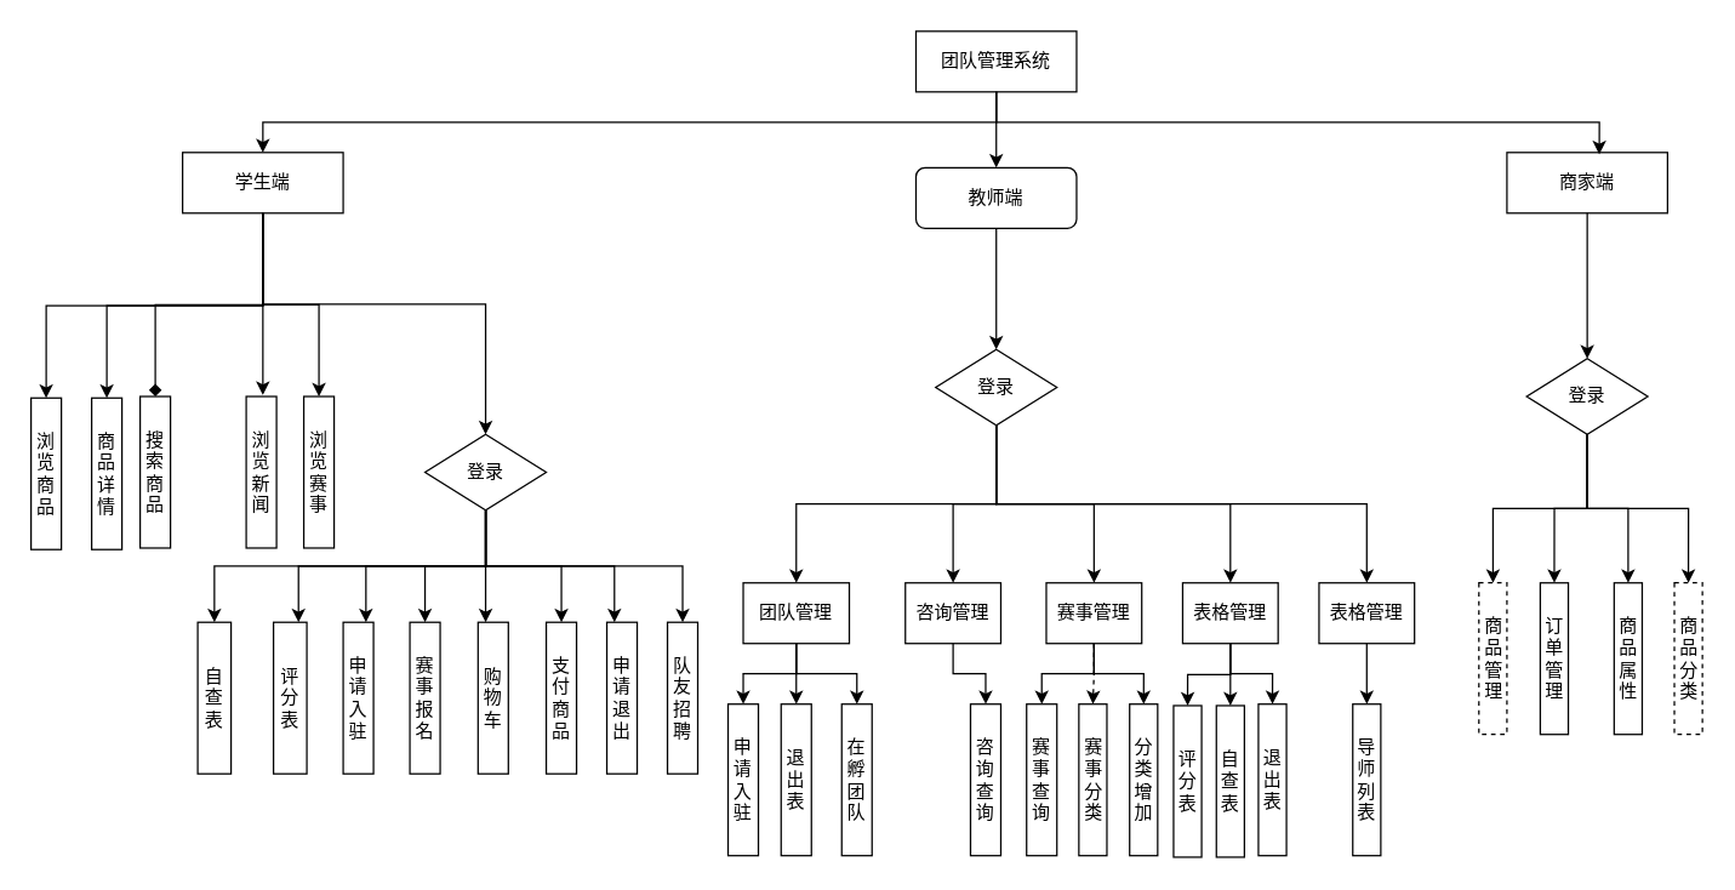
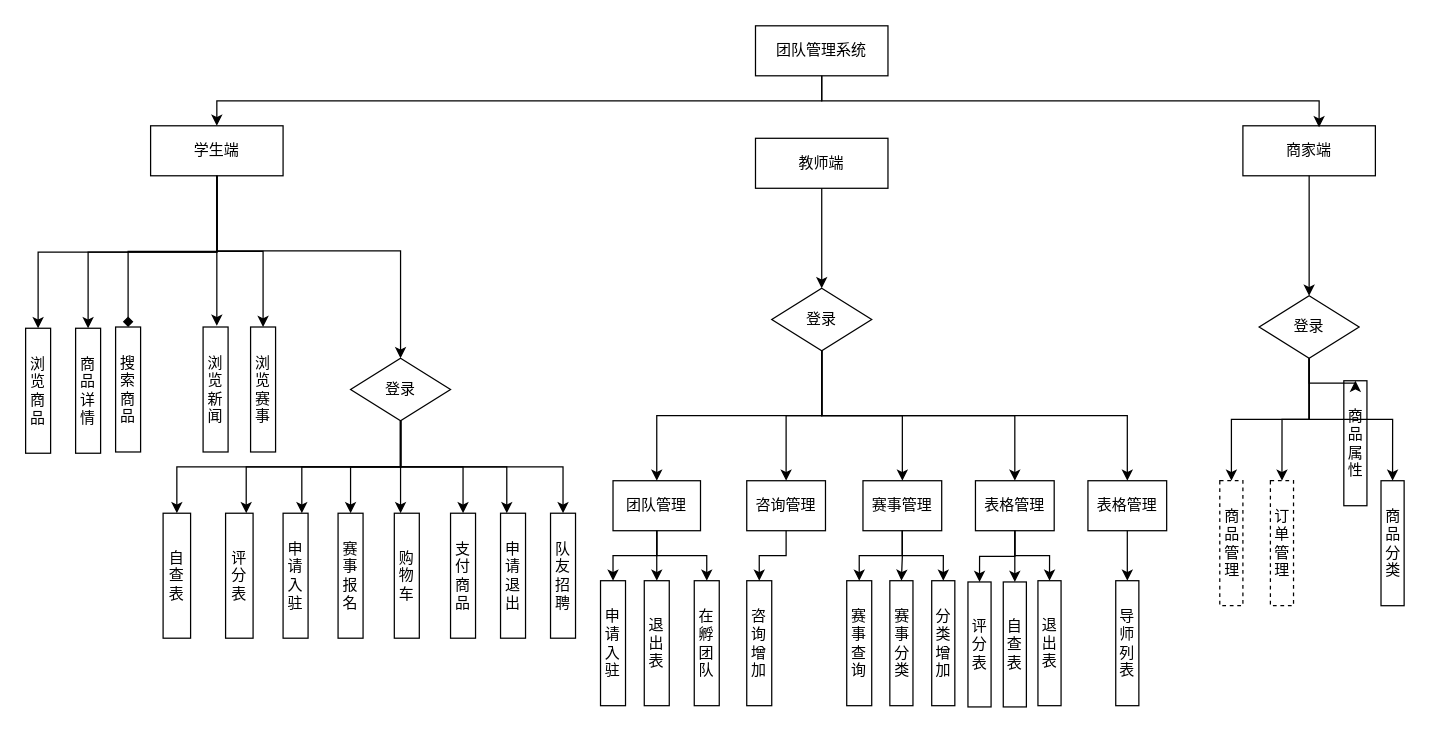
- <mxCell id="3" value="" style="edgeStyle=orthogonalEdgeStyle;rounded=0;orthogonalLoop=1;jettySize=auto;html=1;entryX=0.5;entryY=0;entryDx=0;entryDy=0;exitX=0.5;exitY=1;exitDx=0;exitDy=0;" edge="1" parent="1" source="2" target="9"><mxGeometry relative="1" as="geometry"><mxPoint x="650" y="60" as="sourcePoint" /></mxGeometry></mxCell>
- <mxCell id="9" value="教师端" style="whiteSpace=wrap;html=1;rounded=1;" vertex="1" parent="1"><mxGeometry x="604" y="110" width="106" height="40" as="geometry" /></mxCell>
+ <mxCell id="9" value="教师端" style="rounded=0;whiteSpace=wrap;html=1;" vertex="1" parent="1"><mxGeometry x="604" y="110" width="106" height="40" as="geometry" /></mxCell>
- <mxCell id="76" value="订单管理" style="rounded=0;whiteSpace=wrap;html=1;" vertex="1" parent="1"><mxGeometry x="1016" y="384" width="18.5" height="100" as="geometry" /></mxCell>
+ <mxCell id="76" value="订单管理" style="rounded=0;whiteSpace=wrap;html=1;dashed=1;" vertex="1" parent="1"><mxGeometry x="1016" y="384" width="18.5" height="100" as="geometry" /></mxCell>
- <mxCell id="75" value="商品属性" style="rounded=0;whiteSpace=wrap;html=1;" vertex="1" parent="1"><mxGeometry x="1064.75" y="384" width="18.5" height="100" as="geometry" /></mxCell>
+ <mxCell id="75" value="商品属性" style="rounded=0;whiteSpace=wrap;html=1;" vertex="1" parent="1"><mxGeometry x="1074.75" y="304" width="18.5" height="100" as="geometry" /></mxCell>
- <mxCell id="77" value="商品分类" style="rounded=0;whiteSpace=wrap;html=1;dashed=1;" vertex="1" parent="1"><mxGeometry x="1104.5" y="384" width="18.5" height="100" as="geometry" /></mxCell>
+ <mxCell id="77" value="商品分类" style="rounded=0;whiteSpace=wrap;html=1;" vertex="1" parent="1"><mxGeometry x="1104.5" y="384" width="18.5" height="100" as="geometry" /></mxCell>
+ <mxCell id="51" value="" style="edgeStyle=orthogonalEdgeStyle;rounded=0;orthogonalLoop=1;jettySize=auto;html=1;exitX=0.5;exitY=1;exitDx=0;exitDy=0;entryX=0.5;entryY=0;entryDx=0;entryDy=0;" edge="1" parent="1" source="40" target="48"><mxGeometry relative="1" as="geometry"><mxPoint x="667" y="300" as="sourcePoint" /><mxPoint x="638.5" y="394" as="targetPoint" /></mxGeometry></mxCell>
- <mxCell id="52" value="" style="edgeStyle=orthogonalEdgeStyle;rounded=0;orthogonalLoop=1;jettySize=auto;html=1;exitX=0.5;exitY=1;exitDx=0;exitDy=0;entryX=0.5;entryY=0;entryDx=0;entryDy=0;" edge="1" parent="1" source="40" target="49"><mxGeometry relative="1" as="geometry"><mxPoint x="638.5" y="434" as="sourcePoint" /><mxPoint x="617" y="474" as="targetPoint" /></mxGeometry></mxCell>
- <mxCell id="58" value="" style="edgeStyle=orthogonalEdgeStyle;rounded=0;orthogonalLoop=1;jettySize=auto;html=1;exitX=0.5;exitY=1;exitDx=0;exitDy=0;entryX=0.5;entryY=0;entryDx=0;entryDy=0;dashed=1;" edge="1" parent="1" source="53" target="55"><mxGeometry relative="1" as="geometry"><mxPoint x="731.5" y="434" as="sourcePoint" /><mxPoint x="697" y="474" as="targetPoint" /></mxGeometry></mxCell>
+ <mxCell id="58" value="" style="edgeStyle=orthogonalEdgeStyle;rounded=0;orthogonalLoop=1;jettySize=auto;html=1;exitX=0.5;exitY=1;exitDx=0;exitDy=0;entryX=0.5;entryY=0;entryDx=0;entryDy=0;" edge="1" parent="1" source="53" target="55"><mxGeometry relative="1" as="geometry"><mxPoint x="731.5" y="434" as="sourcePoint" /><mxPoint x="697" y="474" as="targetPoint" /></mxGeometry></mxCell>
+ <mxCell id="48" value="咨询增加" style="rounded=0;whiteSpace=wrap;html=1;" vertex="1" parent="1"><mxGeometry x="597" y="464" width="20" height="100" as="geometry" /></mxCell>
- <mxCell id="49" value="咨询查询" style="rounded=0;whiteSpace=wrap;html=1;" vertex="1" parent="1"><mxGeometry x="640" y="464" width="20" height="100" as="geometry" /></mxCell>
